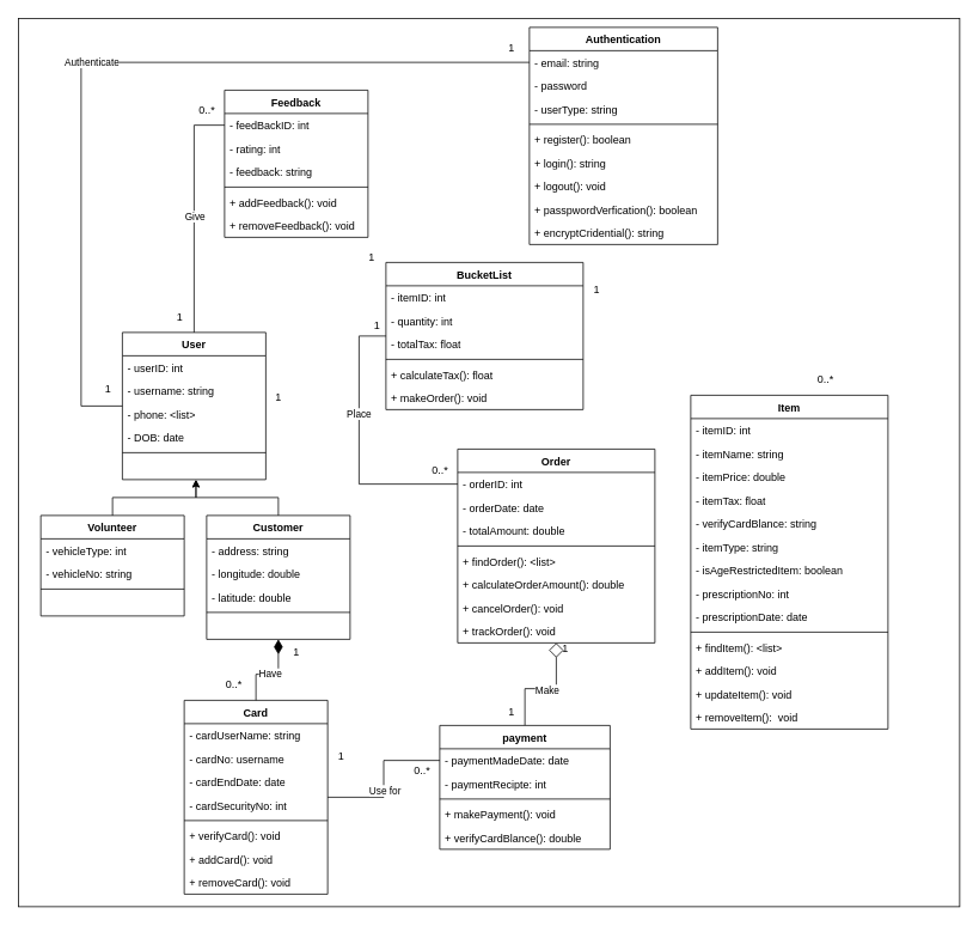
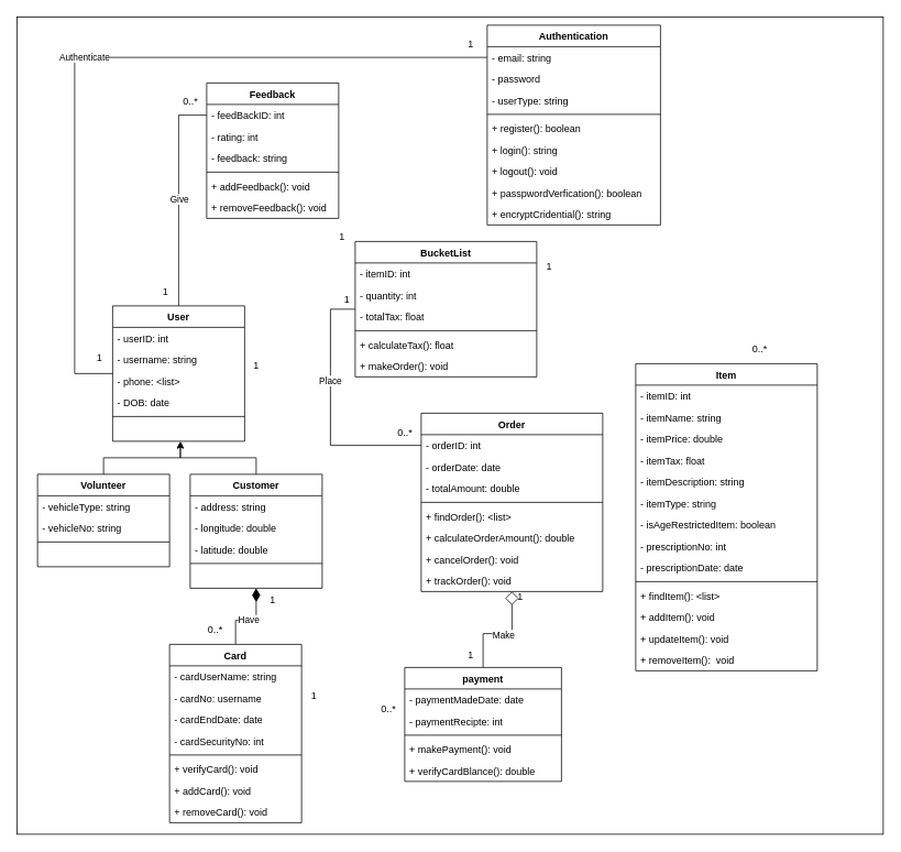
- <mxCell id="18" value="- verifyCardBlance: string" style="text;strokeColor=none;fillColor=none;align=left;verticalAlign=top;spacingLeft=4;spacingRight=4;overflow=hidden;rotatable=0;points=[[0,0.5],[1,0.5]];portConstraint=eastwest;whiteSpace=wrap;html=1;" vertex="1" parent="13"><mxGeometry y="130" width="220" height="26" as="geometry" /></mxCell>
+ <mxCell id="18" value="- itemDescription: string" style="text;strokeColor=none;fillColor=none;align=left;verticalAlign=top;spacingLeft=4;spacingRight=4;overflow=hidden;rotatable=0;points=[[0,0.5],[1,0.5]];portConstraint=eastwest;whiteSpace=wrap;html=1;" vertex="1" parent="13"><mxGeometry y="130" width="220" height="26" as="geometry" /></mxCell>
- <mxCell id="102" value="- vehicleType: int" style="text;strokeColor=none;fillColor=none;align=left;verticalAlign=top;spacingLeft=4;spacingRight=4;overflow=hidden;rotatable=0;points=[[0,0.5],[1,0.5]];portConstraint=eastwest;whiteSpace=wrap;html=1;" vertex="1" parent="101"><mxGeometry y="26" width="160" height="26" as="geometry" /></mxCell>
+ <mxCell id="102" value="- vehicleType: string" style="text;strokeColor=none;fillColor=none;align=left;verticalAlign=top;spacingLeft=4;spacingRight=4;overflow=hidden;rotatable=0;points=[[0,0.5],[1,0.5]];portConstraint=eastwest;whiteSpace=wrap;html=1;" vertex="1" parent="101"><mxGeometry y="26" width="160" height="26" as="geometry" /></mxCell>
- <mxCell id="61" style="edgeStyle=orthogonalEdgeStyle;rounded=0;orthogonalLoop=1;jettySize=auto;html=1;entryX=0;entryY=0.5;entryDx=0;entryDy=0;endArrow=none;endFill=0;" edge="1" parent="1" source="63" target="56"><mxGeometry relative="1" as="geometry" /></mxCell>
- <mxCell id="62" value="Use for" style="edgeLabel;html=1;align=center;verticalAlign=middle;resizable=0;points=[];" vertex="1" connectable="0" parent="61"><mxGeometry x="-0.152" y="-1" relative="1" as="geometry"><mxPoint as="offset" /></mxGeometry></mxCell>
